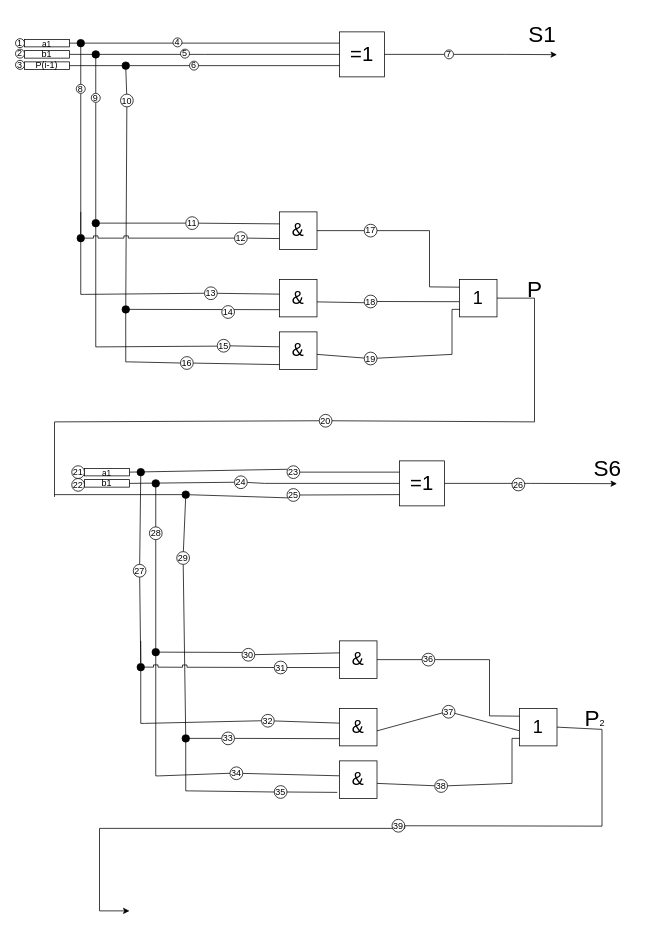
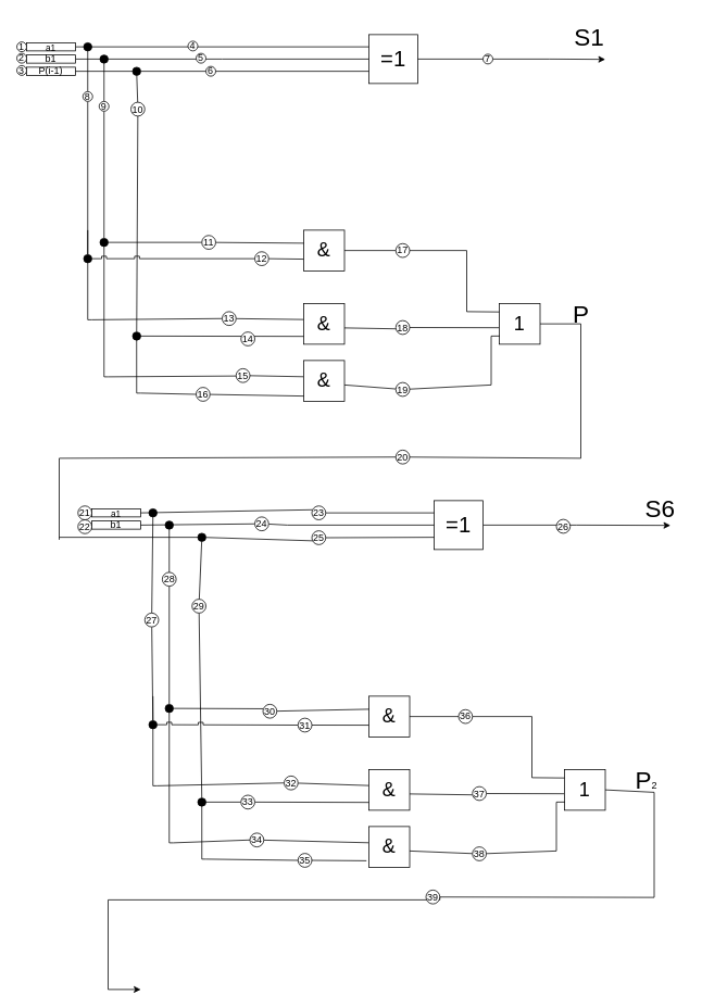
- <mxCell id="114" value="20" style="ellipse;whiteSpace=wrap;html=1;aspect=fixed;strokeWidth=1;perimeterSpacing=0;" vertex="1" parent="1"><mxGeometry x="425" y="552" width="17" height="17" as="geometry" /></mxCell>
+ <mxCell id="114" value="20" style="ellipse;whiteSpace=wrap;html=1;aspect=fixed;strokeWidth=1;perimeterSpacing=0;" vertex="1" parent="1"><mxGeometry x="485" y="552" width="17" height="17" as="geometry" /></mxCell>
- <mxCell id="146" value="37" style="ellipse;whiteSpace=wrap;html=1;aspect=fixed;strokeWidth=1;perimeterSpacing=0;" vertex="1" parent="1"><mxGeometry x="589" y="940" width="17" height="17" as="geometry" /></mxCell>
+ <mxCell id="146" value="37" style="ellipse;whiteSpace=wrap;html=1;aspect=fixed;strokeWidth=1;perimeterSpacing=0;" vertex="1" parent="1"><mxGeometry x="579" y="965" width="17" height="17" as="geometry" /></mxCell>
